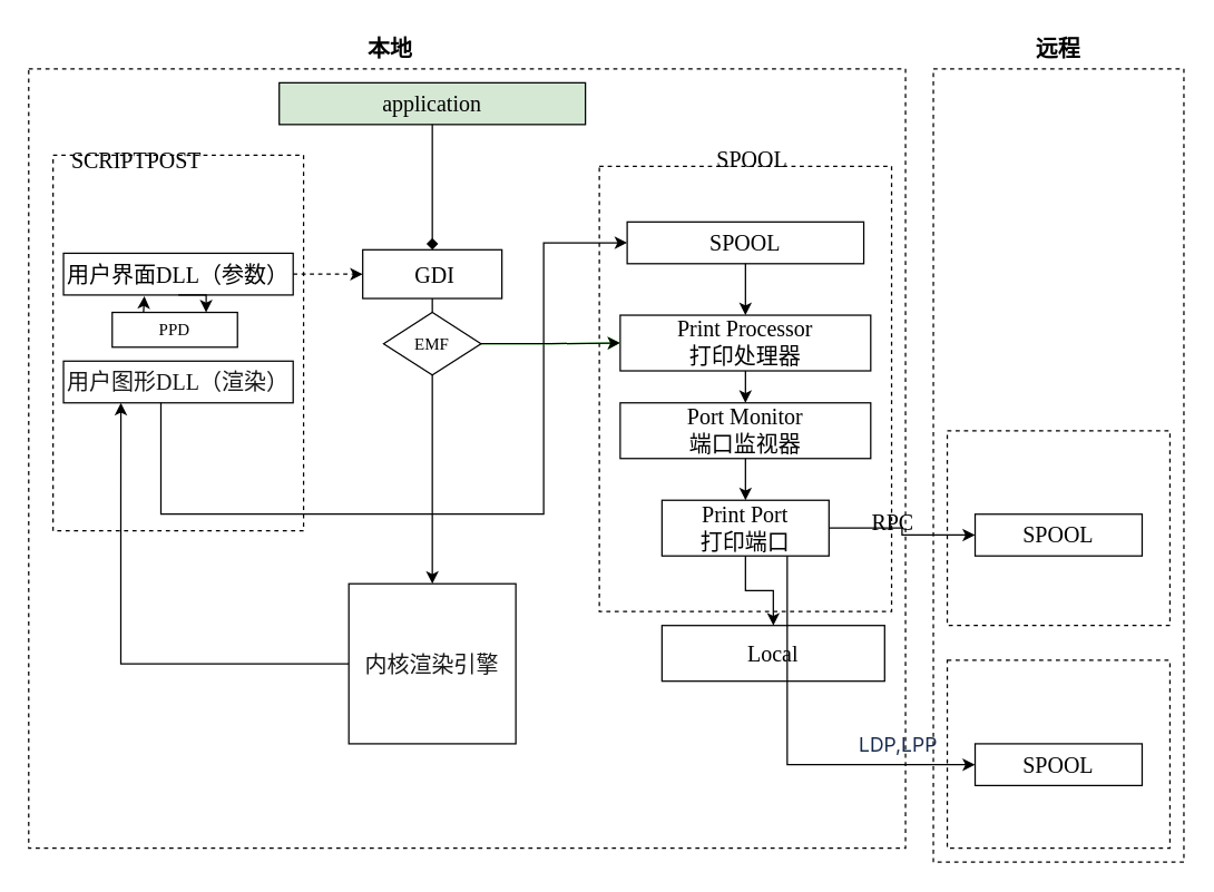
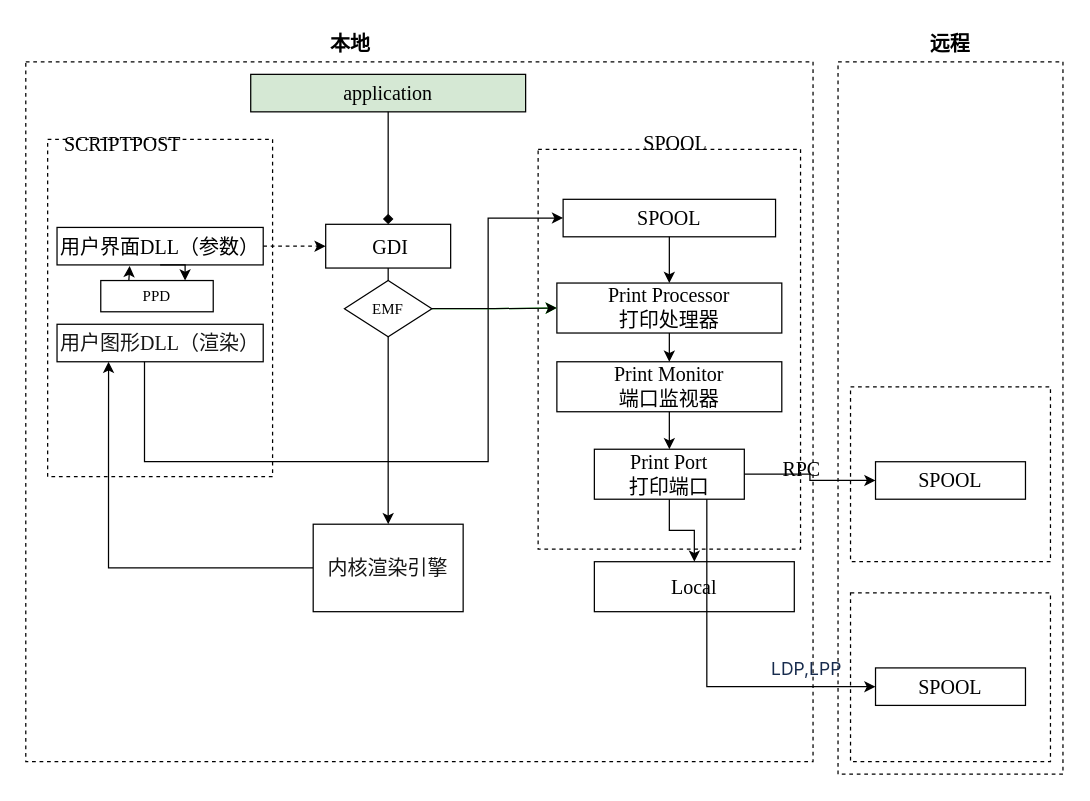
- <mxCell id="23" value="Port Monitor&lt;br&gt;端口监视器" style="rounded=0;whiteSpace=wrap;html=1;strokeWidth=1;fontColor=#000000;fillColor=none;fontFamily=Tahoma;fontStyle=0;fontSize=16;" parent="1" vertex="1"><mxGeometry x="445" y="289" width="180" height="40" as="geometry" /></mxCell>
+ <mxCell id="23" value="Print Monitor&lt;br&gt;端口监视器" style="rounded=0;whiteSpace=wrap;html=1;strokeWidth=1;fontColor=#000000;fillColor=none;fontFamily=Tahoma;fontStyle=0;fontSize=16;" parent="1" vertex="1"><mxGeometry x="445" y="289" width="180" height="40" as="geometry" /></mxCell>
- <mxCell id="10" value="&lt;div style=&quot;text-align: start; font-size: 16px;&quot;&gt;&lt;font color=&quot;#171717&quot; style=&quot;font-size: 16px;&quot;&gt;&lt;span style=&quot;font-size: 16px; background-color: rgb(255, 255, 255);&quot;&gt;&lt;span style=&quot;font-size: 16px;&quot;&gt;内核渲染引擎&lt;/span&gt;&lt;/span&gt;&lt;/font&gt;&lt;/div&gt;" style="rounded=0;whiteSpace=wrap;html=1;fontFamily=Tahoma;fontStyle=0;fontSize=16;" parent="1" vertex="1"><mxGeometry x="250" y="419" width="120" height="115" as="geometry" /></mxCell>
+ <mxCell id="10" value="&lt;div style=&quot;text-align: start; font-size: 16px;&quot;&gt;&lt;font color=&quot;#171717&quot; style=&quot;font-size: 16px;&quot;&gt;&lt;span style=&quot;font-size: 16px; background-color: rgb(255, 255, 255);&quot;&gt;&lt;span style=&quot;font-size: 16px;&quot;&gt;内核渲染引擎&lt;/span&gt;&lt;/span&gt;&lt;/font&gt;&lt;/div&gt;" style="rounded=0;whiteSpace=wrap;html=1;fontFamily=Tahoma;fontStyle=0;fontSize=16;" parent="1" vertex="1"><mxGeometry x="250" y="419" width="120" height="70" as="geometry" /></mxCell>
